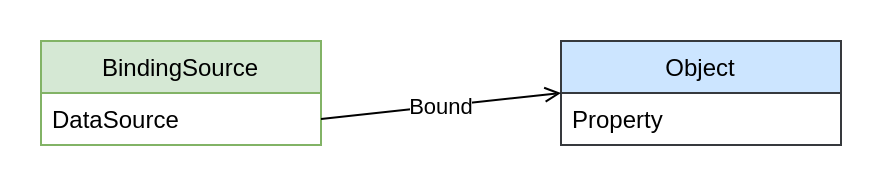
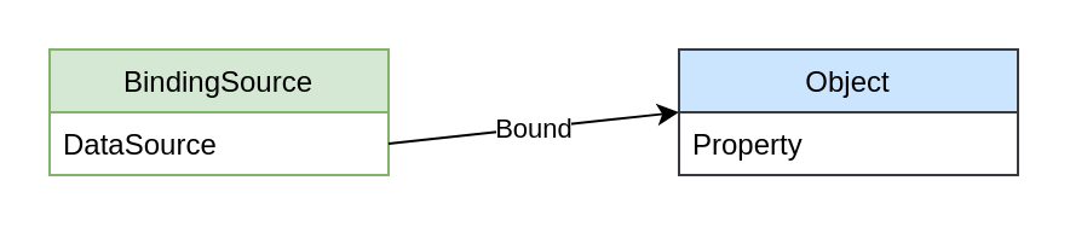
- <mxCell id="6" value="Bound" style="endArrow=open;html=1;exitX=1;exitY=0.5;exitDx=0;exitDy=0;entryX=0;entryY=0.5;entryDx=0;entryDy=0;" parent="1" source="5" target="2" edge="1"><mxGeometry width="50" height="50" relative="1" as="geometry"><mxPoint x="200" y="149" as="sourcePoint" /><mxPoint x="250" y="99" as="targetPoint" /></mxGeometry></mxCell>
+ <mxCell id="6" value="Bound" style="endArrow=classic;html=1;exitX=1;exitY=0.5;exitDx=0;exitDy=0;entryX=0;entryY=0.5;entryDx=0;entryDy=0;" parent="1" source="5" target="2" edge="1"><mxGeometry width="50" height="50" relative="1" as="geometry"><mxPoint x="200" y="149" as="sourcePoint" /><mxPoint x="250" y="99" as="targetPoint" /></mxGeometry></mxCell>
